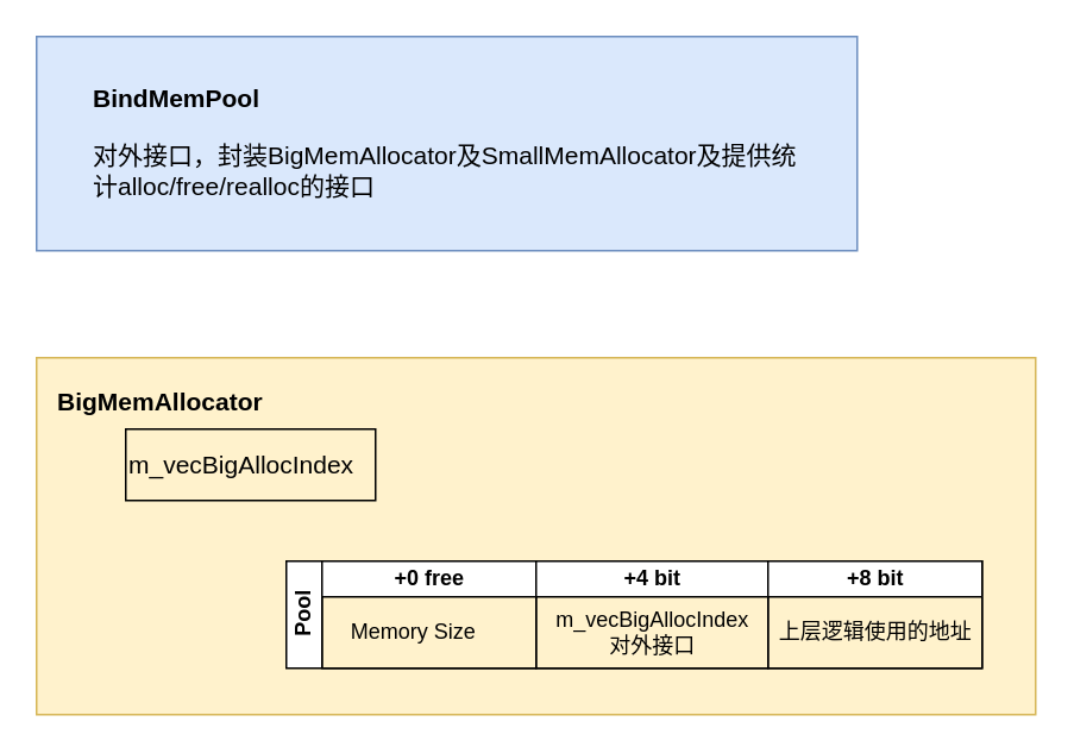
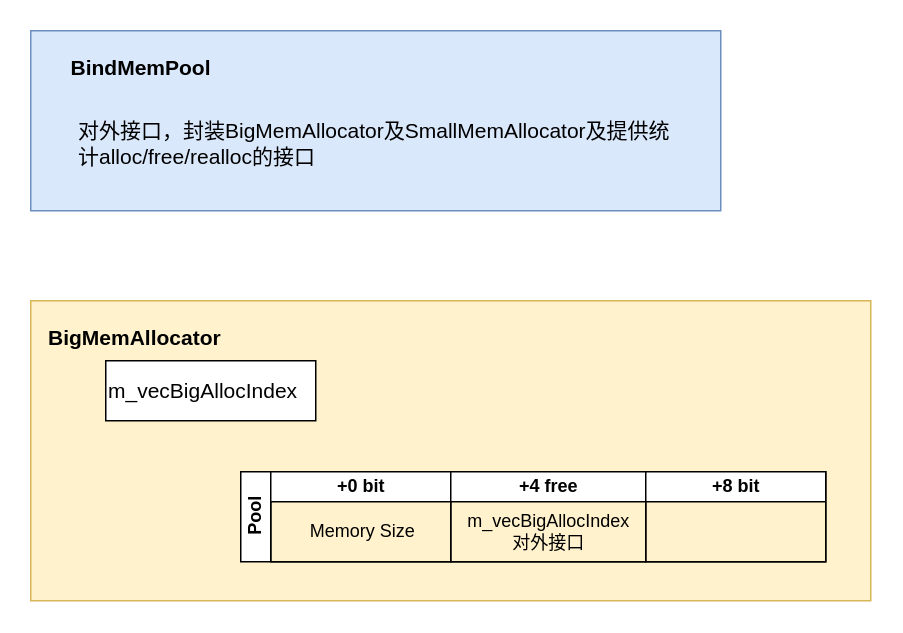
- <mxCell id="13" value="&lt;span style=&quot;text-align: center;&quot;&gt;BindMemPool&lt;/span&gt;" style="text;html=1;strokeColor=none;fillColor=none;align=left;verticalAlign=middle;whiteSpace=wrap;rounded=0;fontStyle=1;fontSize=14;" vertex="1" parent="1"><mxGeometry x="50" y="40" width="130" height="30" as="geometry" /></mxCell>
+ <mxCell id="13" value="&lt;span style=&quot;text-align: center;&quot;&gt;BindMemPool&lt;/span&gt;" style="text;html=1;strokeColor=none;fillColor=none;align=left;verticalAlign=middle;whiteSpace=wrap;rounded=0;fontStyle=1;fontSize=14;" vertex="1" parent="1"><mxGeometry x="45" y="30" width="130" height="30" as="geometry" /></mxCell>
- <mxCell id="11" value="m_vecBigAllocIndex" style="rounded=0;whiteSpace=wrap;html=1;fontSize=14;align=left;fillColor=#fff2cc;" parent="1" vertex="1"><mxGeometry x="70" y="240" width="140" height="40" as="geometry" /></mxCell>
+ <mxCell id="11" value="m_vecBigAllocIndex" style="rounded=0;whiteSpace=wrap;html=1;fontSize=14;align=left;" parent="1" vertex="1"><mxGeometry x="70" y="240" width="140" height="40" as="geometry" /></mxCell>
- <mxCell id="4" value="+0 free" style="swimlane;html=1;startSize=20;" parent="3" vertex="1"><mxGeometry x="20" width="120" height="60" as="geometry" /></mxCell>
+ <mxCell id="4" value="+0 bit" style="swimlane;html=1;startSize=20;" parent="3" vertex="1"><mxGeometry x="20" width="120" height="60" as="geometry" /></mxCell>
- <mxCell id="6" value="+4 bit" style="swimlane;html=1;startSize=20;" parent="3" vertex="1"><mxGeometry x="140" width="130" height="60" as="geometry" /></mxCell>
+ <mxCell id="6" value="+4 free" style="swimlane;html=1;startSize=20;" parent="3" vertex="1"><mxGeometry x="140" width="130" height="60" as="geometry" /></mxCell>
- <mxCell id="5" value="Memory Size" style="text;html=1;align=center;verticalAlign=middle;resizable=0;points=[];;autosize=1;" parent="4" vertex="1"><mxGeometry x="6" y="30" width="90" height="20" as="geometry" /></mxCell>
+ <mxCell id="5" value="Memory Size" style="text;html=1;align=center;verticalAlign=middle;resizable=0;points=[];;autosize=1;" parent="4" vertex="1"><mxGeometry x="16" y="30" width="90" height="20" as="geometry" /></mxCell>
- <mxCell id="9" value="上层逻辑使用的地址" style="text;html=1;align=center;verticalAlign=middle;resizable=0;points=[];;autosize=1;" parent="8" vertex="1"><mxGeometry y="30" width="120" height="20" as="geometry" /></mxCell>
